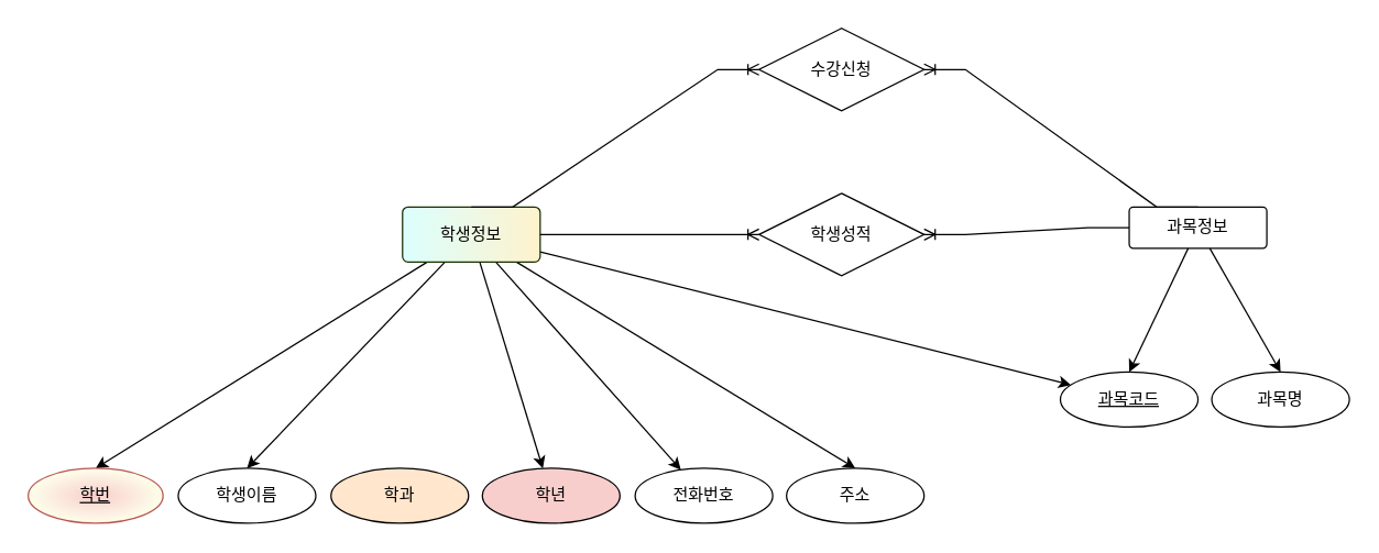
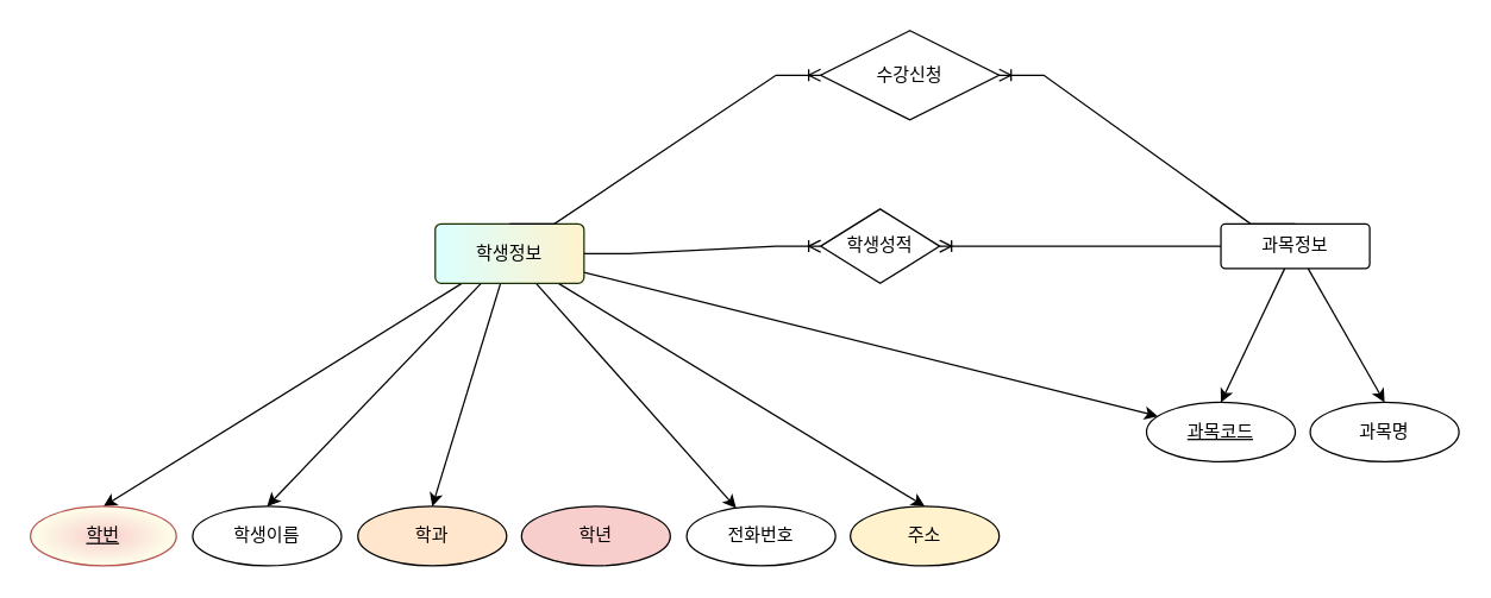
- <mxCell id="23" value="학생성적" style="shape=rhombus;perimeter=rhombusPerimeter;whiteSpace=wrap;html=1;align=center;" vertex="1" parent="1"><mxGeometry x="551" y="140" width="120" height="60" as="geometry" /></mxCell>
+ <mxCell id="23" value="학생성적" style="shape=rhombus;perimeter=rhombusPerimeter;whiteSpace=wrap;html=1;align=center;" vertex="1" parent="1"><mxGeometry x="551" y="140" width="80" height="50" as="geometry" /></mxCell>
- <mxCell id="4" style="rounded=0;orthogonalLoop=1;jettySize=auto;html=1;" parent="1" source="8" target="12" edge="1"><mxGeometry relative="1" as="geometry" /></mxCell>
+ <mxCell id="4" style="rounded=0;orthogonalLoop=1;jettySize=auto;html=1;entryX=0.5;entryY=0;entryDx=0;entryDy=0;" parent="1" source="8" target="11" edge="1"><mxGeometry relative="1" as="geometry" /></mxCell>
- <mxCell id="14" value="주소" style="ellipse;whiteSpace=wrap;html=1;align=center;" parent="1" vertex="1"><mxGeometry x="571" y="340" width="100" height="40" as="geometry" /></mxCell>
+ <mxCell id="14" value="주소" style="ellipse;whiteSpace=wrap;html=1;align=center;fillColor=#fff2cc;" parent="1" vertex="1"><mxGeometry x="571" y="340" width="100" height="40" as="geometry" /></mxCell>
